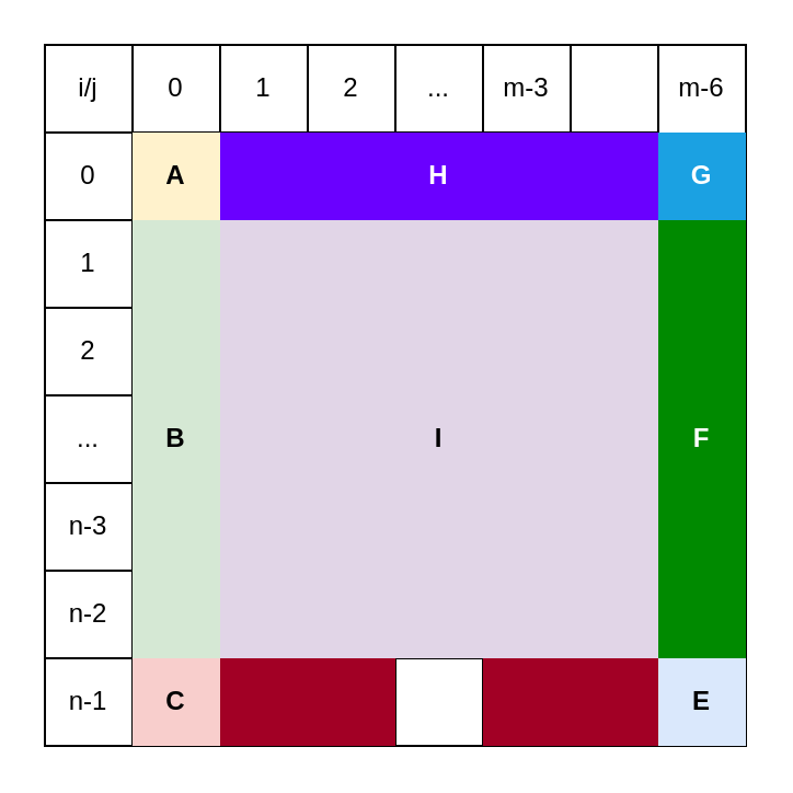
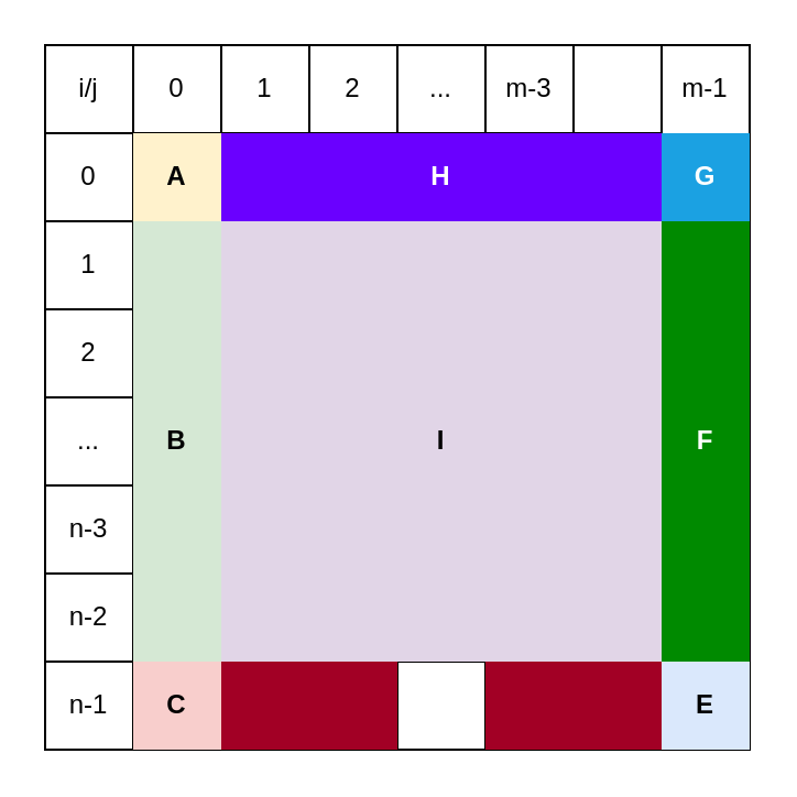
- <mxCell id="10" value="m-6" style="shape=partialRectangle;html=1;whiteSpace=wrap;connectable=0;fillColor=none;top=0;left=0;bottom=0;right=0;overflow=hidden;pointerEvents=1;" parent="3" vertex="1"><mxGeometry x="280" width="40" height="40" as="geometry"><mxRectangle width="40" height="40" as="alternateBounds" /></mxGeometry></mxCell>
+ <mxCell id="10" value="m-1" style="shape=partialRectangle;html=1;whiteSpace=wrap;connectable=0;fillColor=none;top=0;left=0;bottom=0;right=0;overflow=hidden;pointerEvents=1;" parent="3" vertex="1"><mxGeometry x="280" width="40" height="40" as="geometry"><mxRectangle width="40" height="40" as="alternateBounds" /></mxGeometry></mxCell>
